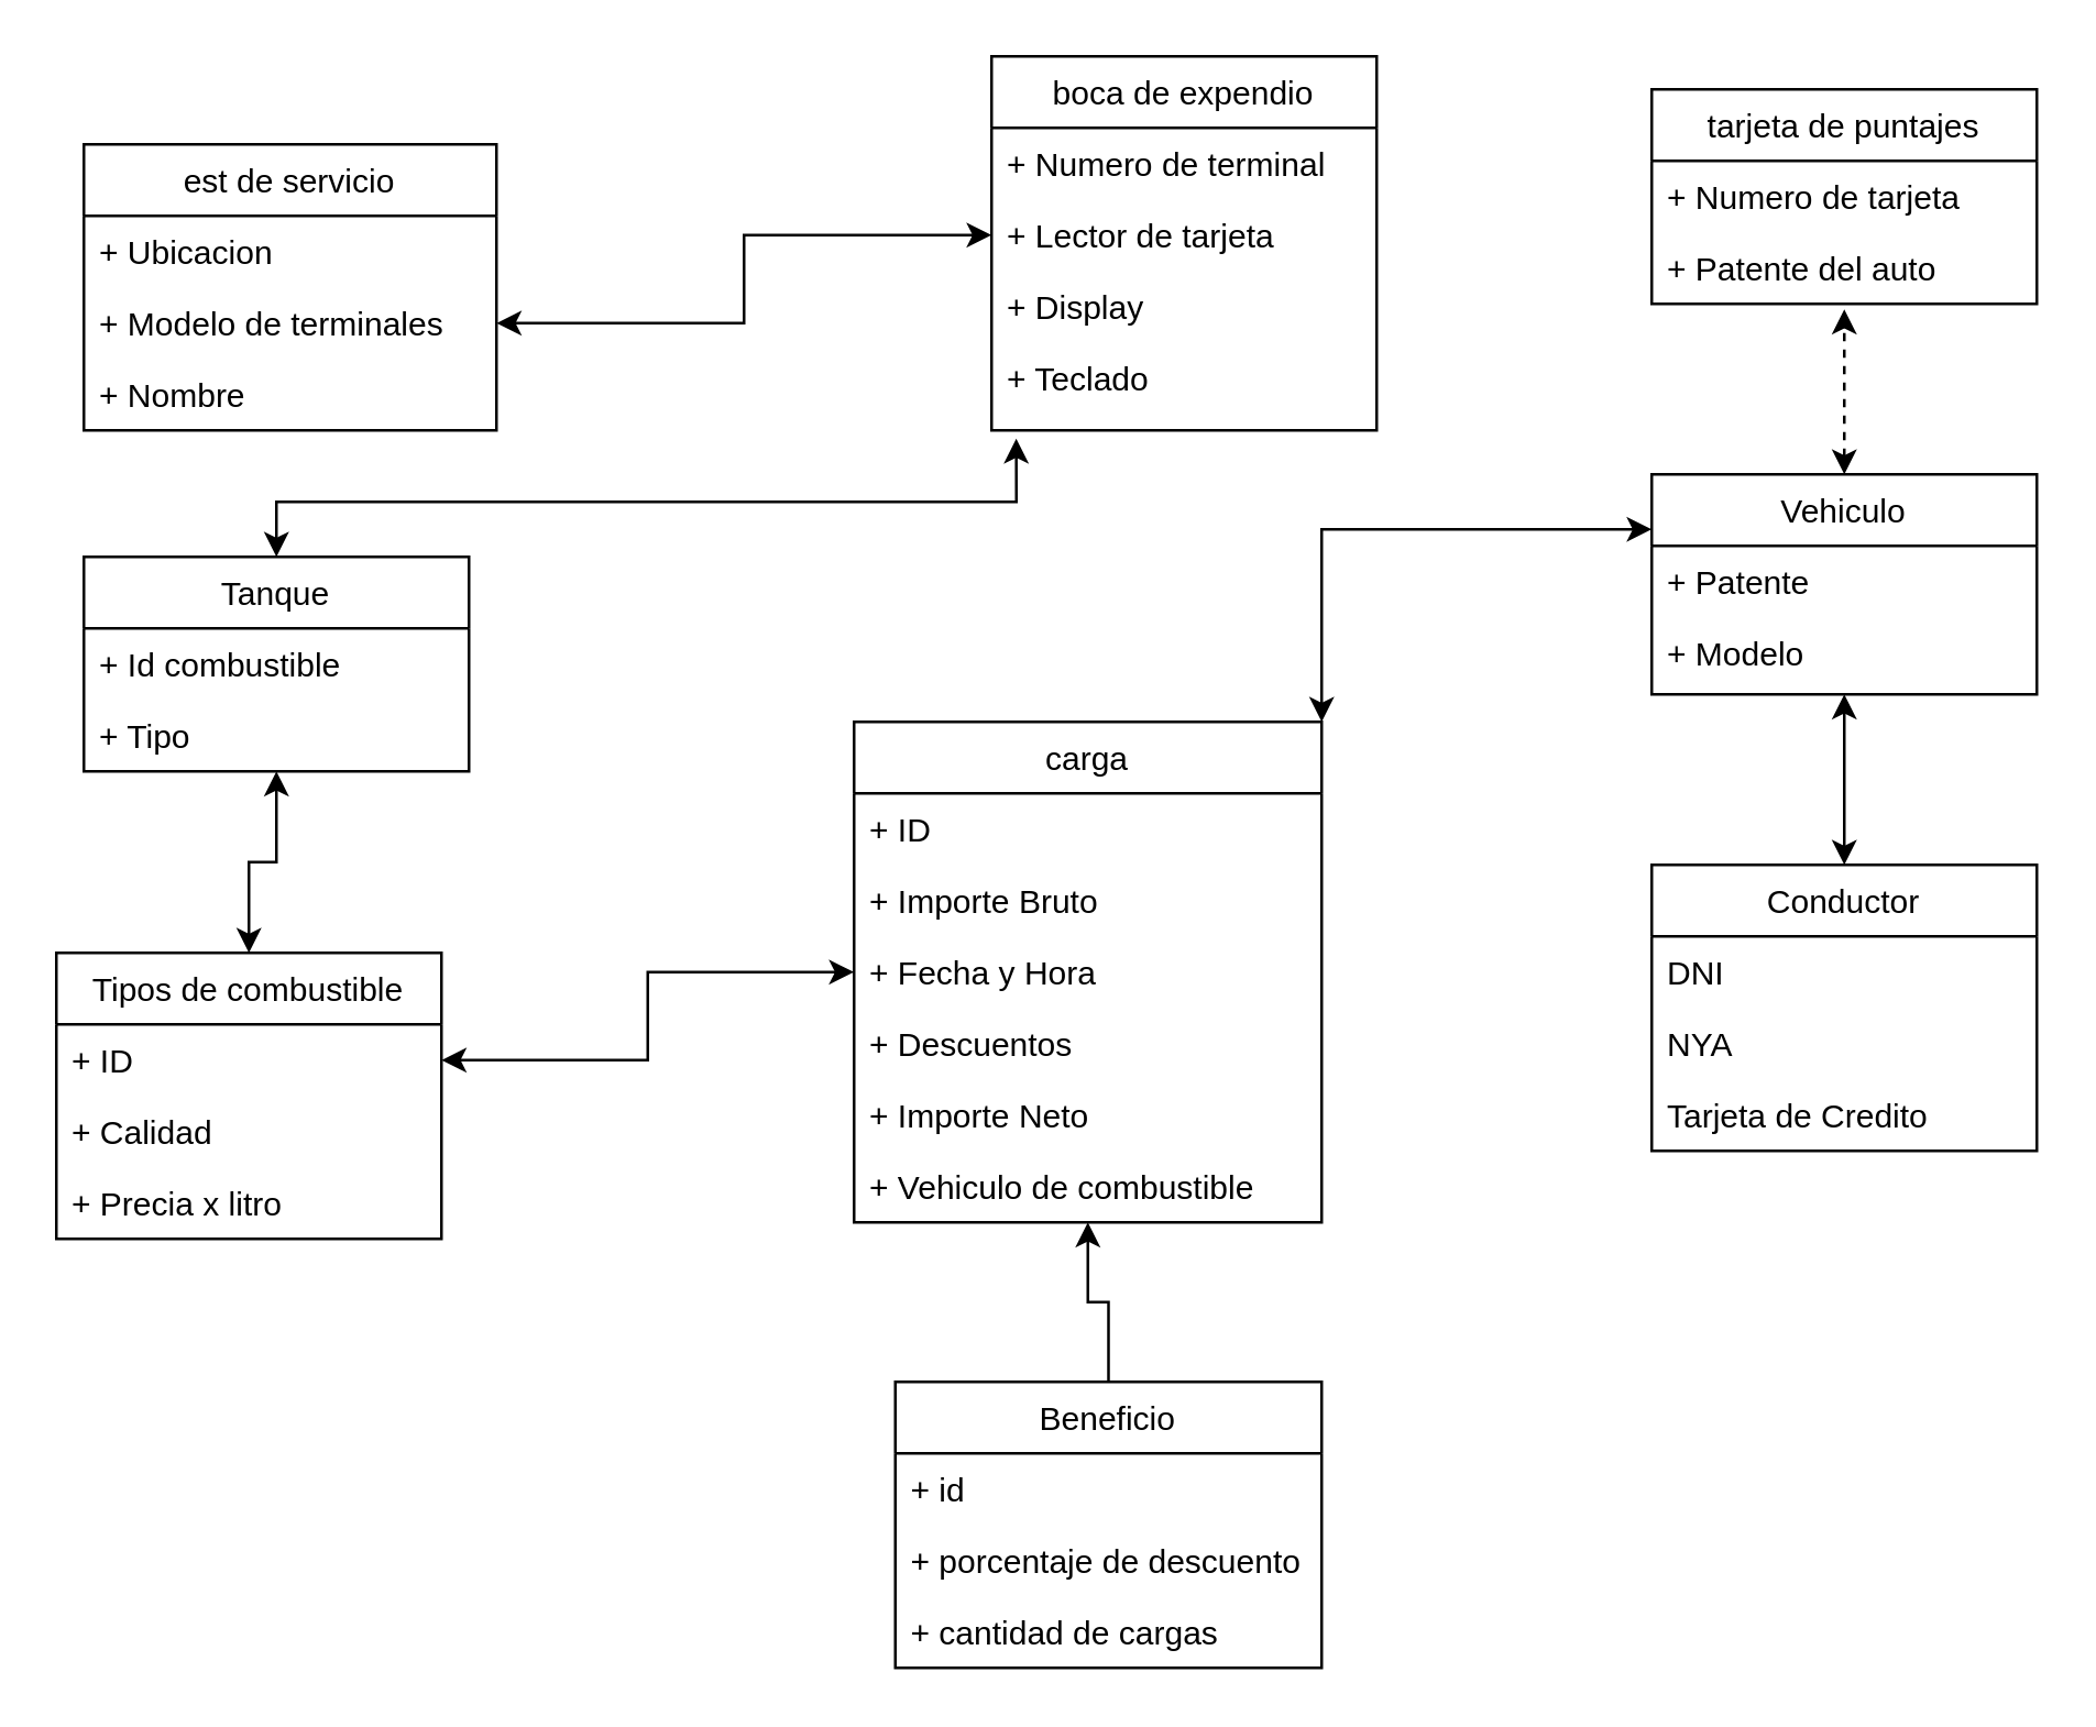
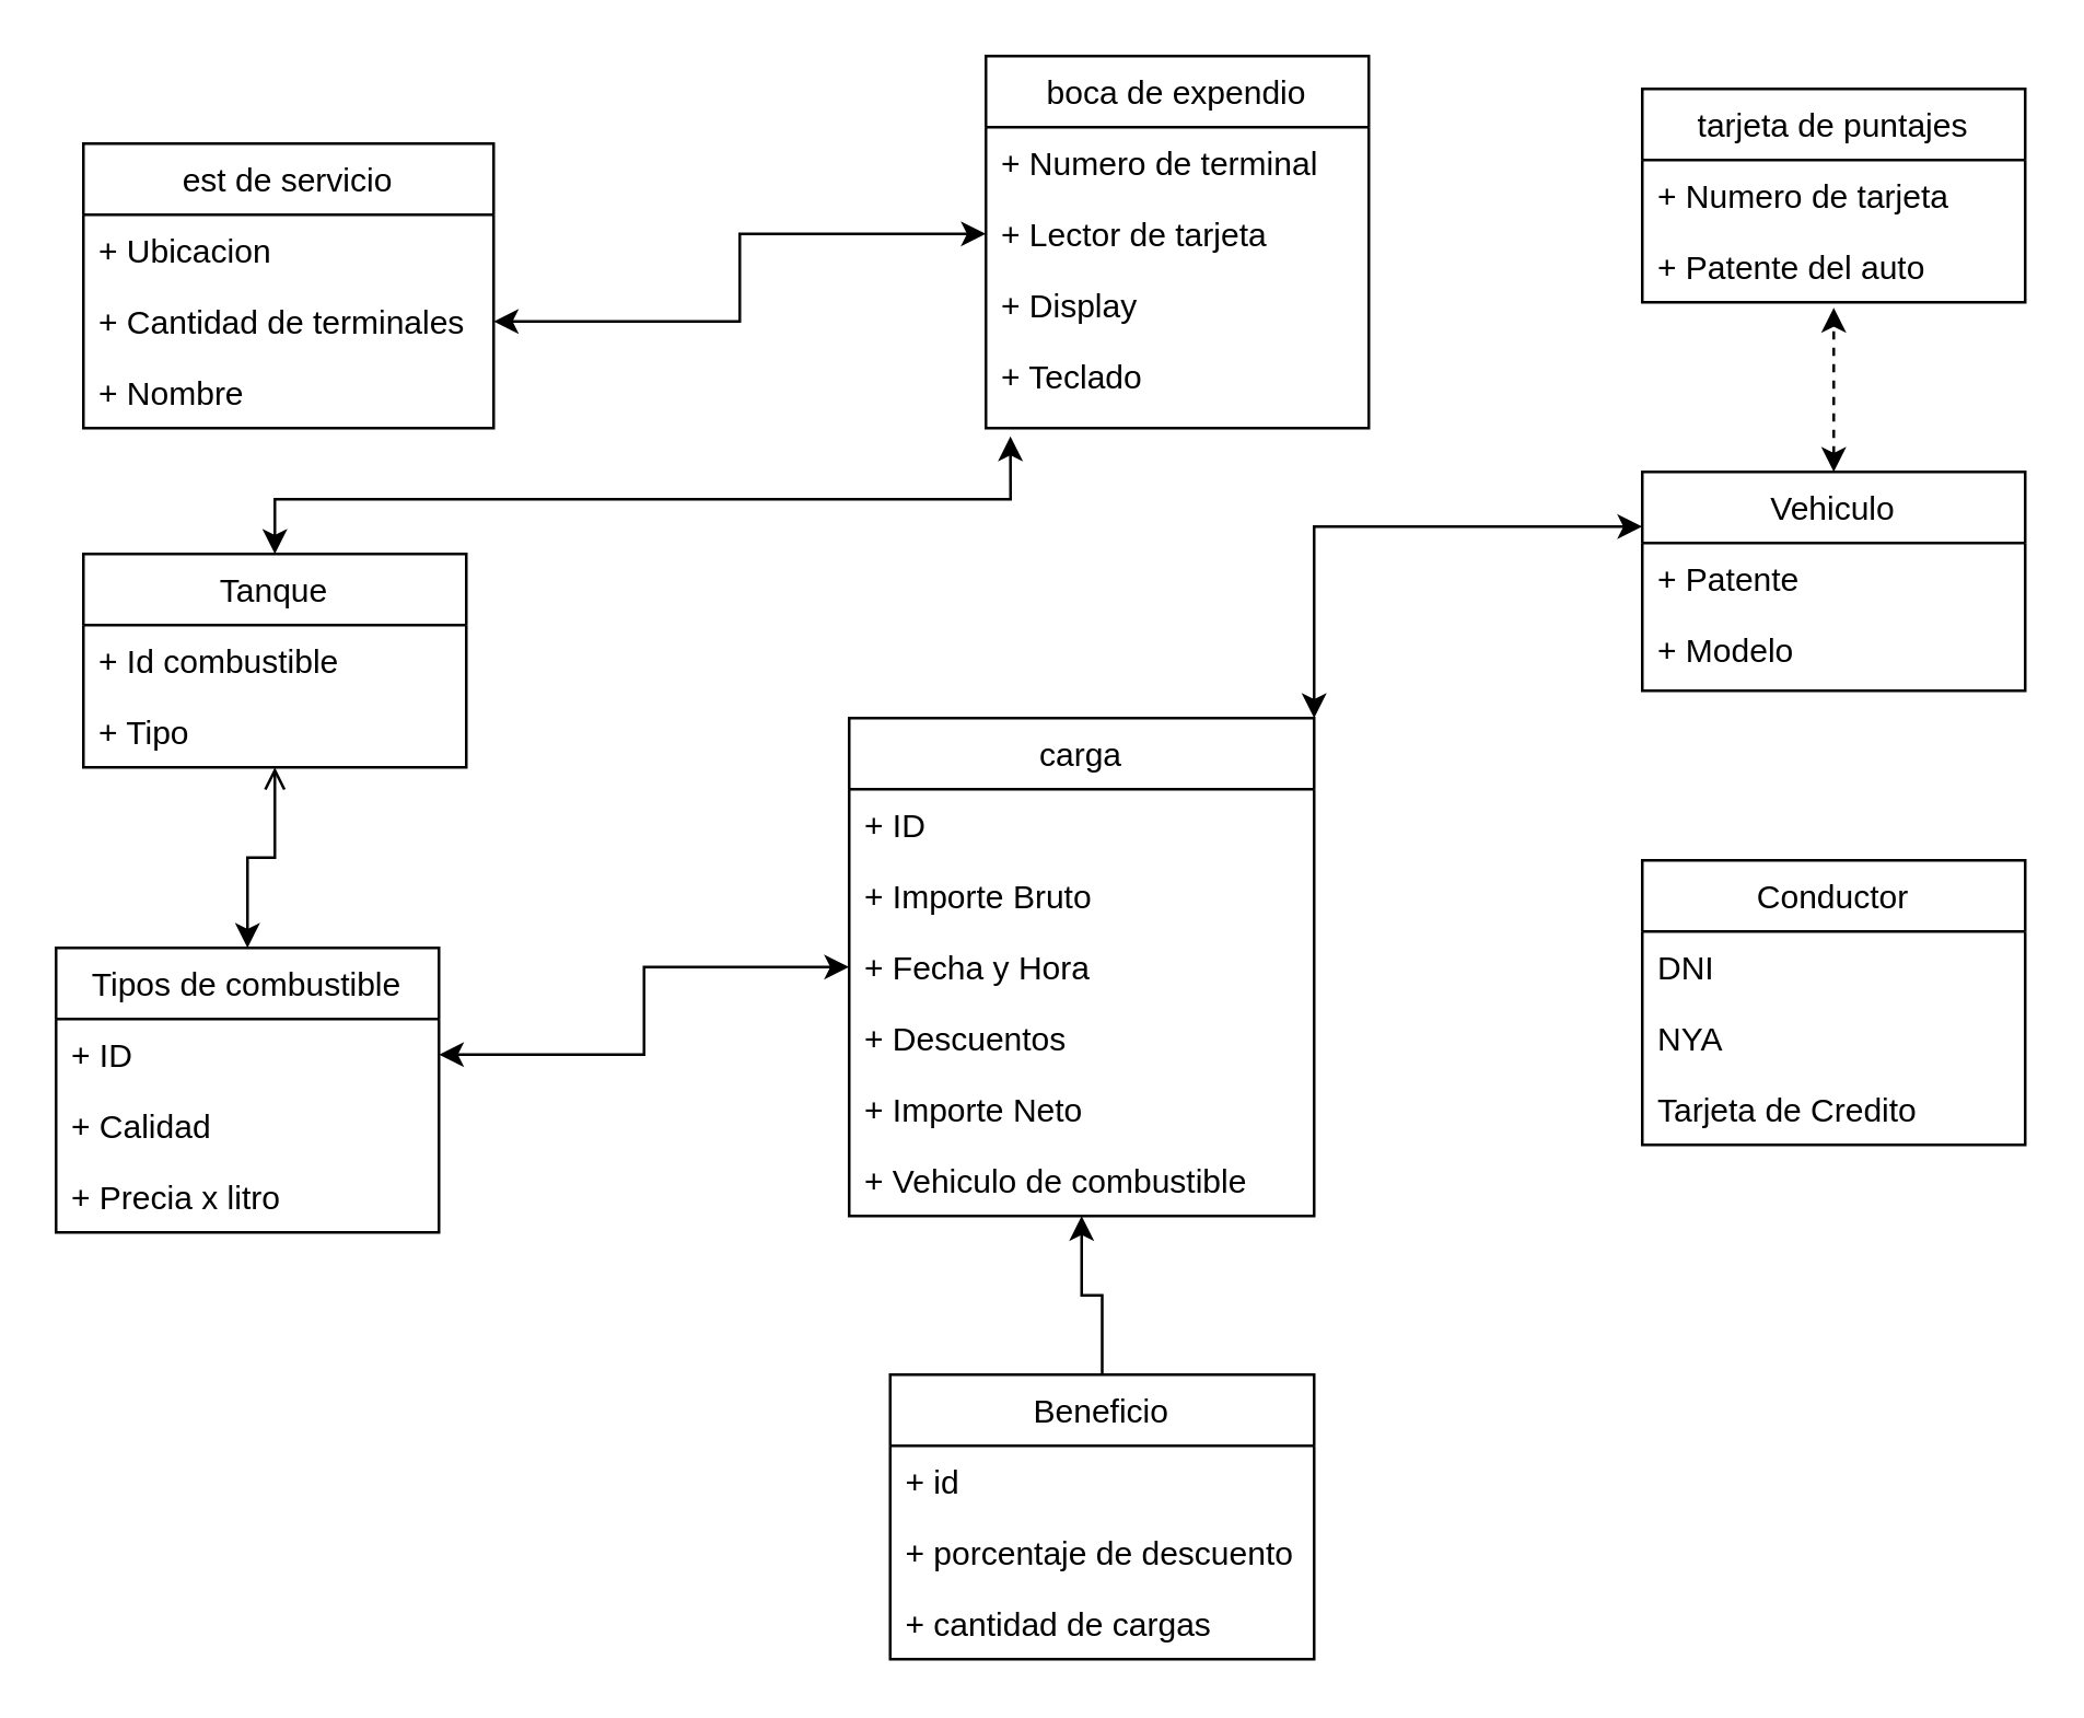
- <mxCell id="4" value="+ Modelo de terminales" style="text;strokeColor=none;fillColor=none;align=left;verticalAlign=top;spacingLeft=4;spacingRight=4;overflow=hidden;rotatable=0;points=[[0,0.5],[1,0.5]];portConstraint=eastwest;" parent="2" vertex="1"><mxGeometry y="52" width="150" height="26" as="geometry" /></mxCell>
+ <mxCell id="4" value="+ Cantidad de terminales" style="text;strokeColor=none;fillColor=none;align=left;verticalAlign=top;spacingLeft=4;spacingRight=4;overflow=hidden;rotatable=0;points=[[0,0.5],[1,0.5]];portConstraint=eastwest;" parent="2" vertex="1"><mxGeometry y="52" width="150" height="26" as="geometry" /></mxCell>
- <mxCell id="27" style="edgeStyle=orthogonalEdgeStyle;rounded=0;orthogonalLoop=1;jettySize=auto;html=1;entryX=0.5;entryY=1;entryDx=0;entryDy=0;entryPerimeter=0;startArrow=classic;startFill=1;" parent="1" source="28" target="23" edge="1"><mxGeometry relative="1" as="geometry" /></mxCell>
- <mxCell id="33" style="edgeStyle=orthogonalEdgeStyle;rounded=0;orthogonalLoop=1;jettySize=auto;html=1;startArrow=classic;startFill=1;" parent="1" source="34" target="39" edge="1"><mxGeometry relative="1" as="geometry" /></mxCell>
+ <mxCell id="33" style="edgeStyle=orthogonalEdgeStyle;rounded=0;orthogonalLoop=1;jettySize=auto;html=1;startArrow=classic;startFill=1;endArrow=open;" parent="1" source="34" target="39" edge="1"><mxGeometry relative="1" as="geometry" /></mxCell>
